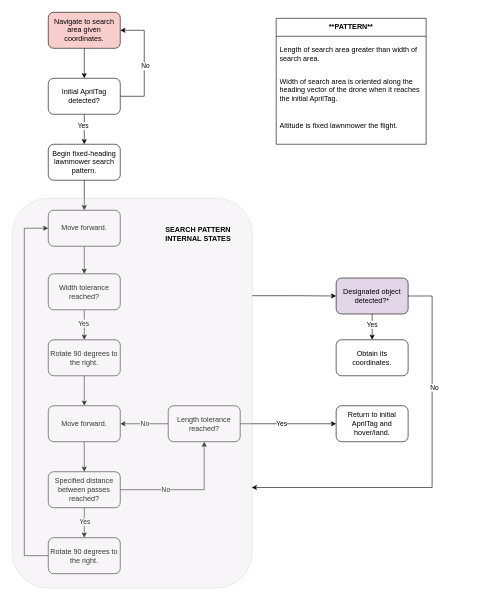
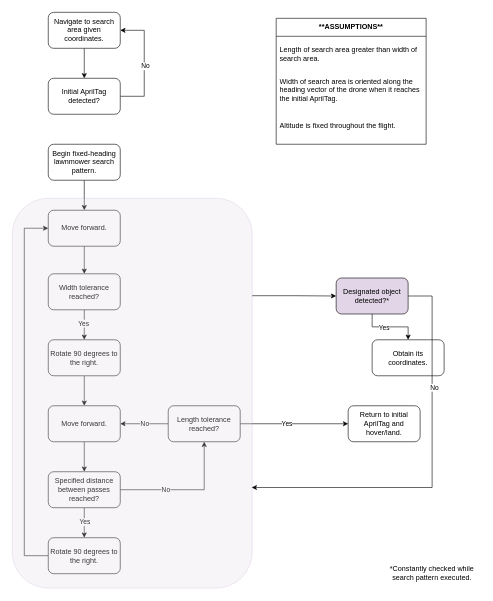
- <mxCell id="43" value="&lt;b&gt;**PATTERN**&lt;/b&gt;" style="swimlane;fontStyle=0;childLayout=stackLayout;horizontal=1;startSize=30;horizontalStack=0;resizeParent=1;resizeParentMax=0;resizeLast=0;collapsible=1;marginBottom=0;whiteSpace=wrap;html=1;" vertex="1" parent="1"><mxGeometry x="460" y="30" width="250" height="210" as="geometry" /></mxCell>
+ <mxCell id="43" value="&lt;b&gt;**ASSUMPTIONS**&lt;/b&gt;" style="swimlane;fontStyle=0;childLayout=stackLayout;horizontal=1;startSize=30;horizontalStack=0;resizeParent=1;resizeParentMax=0;resizeLast=0;collapsible=1;marginBottom=0;whiteSpace=wrap;html=1;" vertex="1" parent="1"><mxGeometry x="460" y="30" width="250" height="210" as="geometry" /></mxCell>
- <mxCell id="8" value="Navigate to search area given coordinates." style="rounded=1;whiteSpace=wrap;html=1;fillColor=#f8cecc;" vertex="1" parent="1"><mxGeometry x="80" y="20" width="120" height="60" as="geometry" /></mxCell>
+ <mxCell id="8" value="Navigate to search area given coordinates." style="rounded=1;whiteSpace=wrap;html=1;" vertex="1" parent="1"><mxGeometry x="80" y="20" width="120" height="60" as="geometry" /></mxCell>
- <mxCell id="4" style="edgeStyle=orthogonalEdgeStyle;rounded=0;orthogonalLoop=1;jettySize=auto;html=1;exitX=0.5;exitY=1;exitDx=0;exitDy=0;entryX=0.5;entryY=0;entryDx=0;entryDy=0;" edge="1" parent="1" source="6" target="10"><mxGeometry relative="1" as="geometry" /></mxCell>
- <mxCell id="5" value="Yes" style="edgeLabel;html=1;align=center;verticalAlign=middle;resizable=0;points=[];" vertex="1" connectable="0" parent="4"><mxGeometry x="-0.25" y="-3" relative="1" as="geometry"><mxPoint as="offset" /></mxGeometry></mxCell>
- <mxCell id="46" value="Altitude is fixed lawnmower the flight." style="text;strokeColor=none;fillColor=none;align=left;verticalAlign=middle;spacingLeft=4;spacingRight=4;overflow=hidden;points=[[0,0.5],[1,0.5]];portConstraint=eastwest;rotatable=0;whiteSpace=wrap;html=1;" vertex="1" parent="43"><mxGeometry y="150" width="250" height="60" as="geometry" /></mxCell>
+ <mxCell id="46" value="Altitude is fixed throughout the flight." style="text;strokeColor=none;fillColor=none;align=left;verticalAlign=middle;spacingLeft=4;spacingRight=4;overflow=hidden;points=[[0,0.5],[1,0.5]];portConstraint=eastwest;rotatable=0;whiteSpace=wrap;html=1;" vertex="1" parent="43"><mxGeometry y="150" width="250" height="60" as="geometry" /></mxCell>
- <mxCell id="38" value="SEARCH PATTERN INTERNAL STATES" style="text;html=1;align=center;verticalAlign=middle;whiteSpace=wrap;rounded=0;fontStyle=1" vertex="1" parent="1"><mxGeometry x="270" y="370" width="120" height="40" as="geometry" /></mxCell>
- <mxCell id="39" value="Obtain its coordinates." style="rounded=1;whiteSpace=wrap;html=1;" vertex="1" parent="1"><mxGeometry x="560" y="566" width="120" height="60" as="geometry" /></mxCell>
+ <mxCell id="39" value="Obtain its coordinates." style="rounded=1;whiteSpace=wrap;html=1;" vertex="1" parent="1"><mxGeometry x="620" y="566" width="120" height="60" as="geometry" /></mxCell>
- <mxCell id="28" value="Return to initial AprilTag and hover/land." style="rounded=1;whiteSpace=wrap;html=1;" vertex="1" parent="1"><mxGeometry x="560" y="676" width="120" height="60" as="geometry" /></mxCell>
+ <mxCell id="28" value="Return to initial AprilTag and hover/land." style="rounded=1;whiteSpace=wrap;html=1;" vertex="1" parent="1"><mxGeometry x="580" y="676" width="120" height="60" as="geometry" /></mxCell>
+ <mxCell id="42" value="*Constantly checked while search pattern executed." style="text;html=1;align=center;verticalAlign=middle;whiteSpace=wrap;rounded=0;" vertex="1" parent="1"><mxGeometry x="640" y="930" width="160" height="50" as="geometry" /></mxCell>
